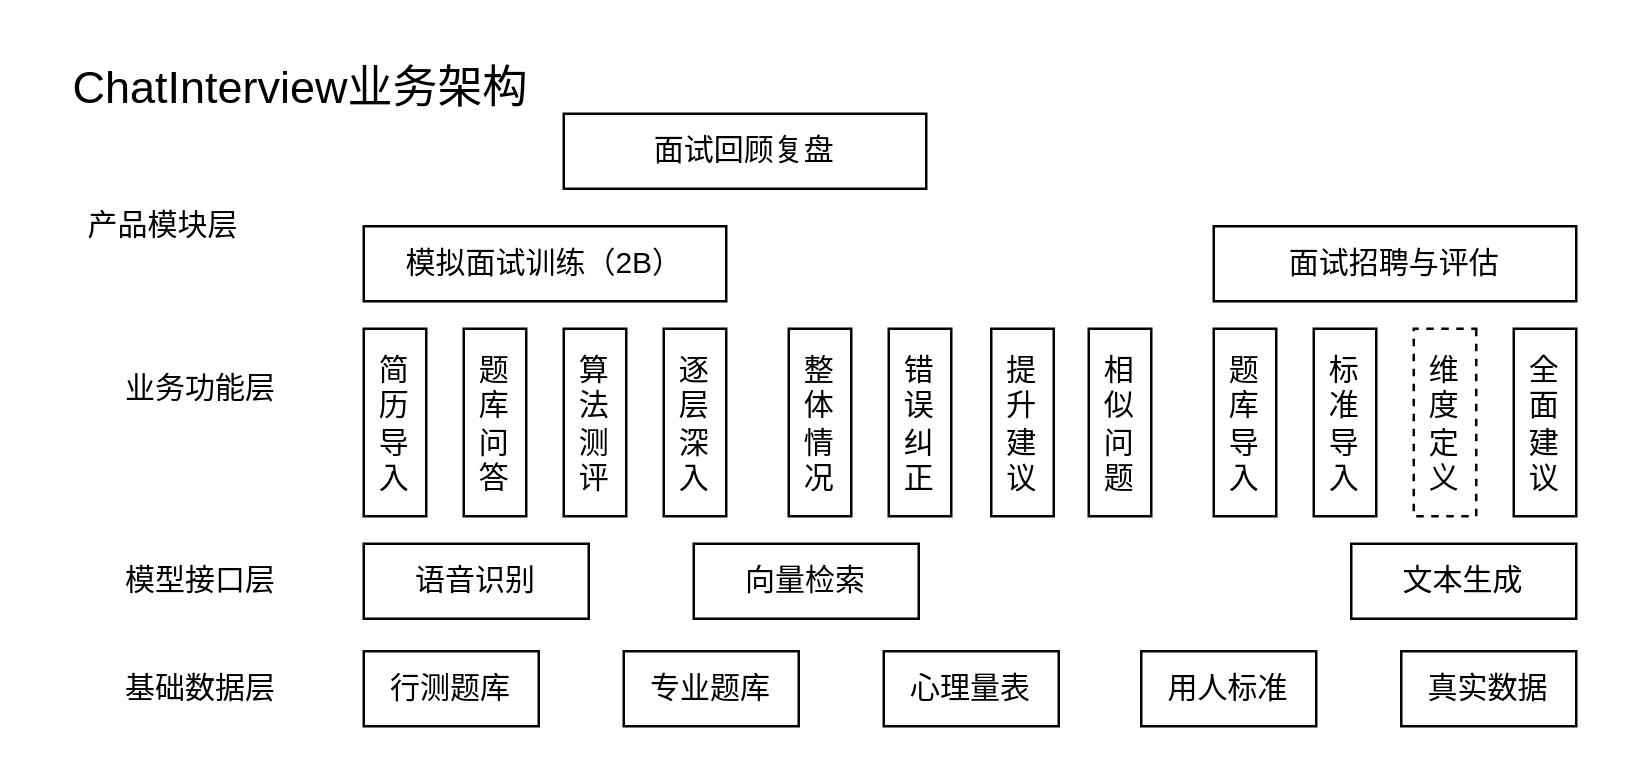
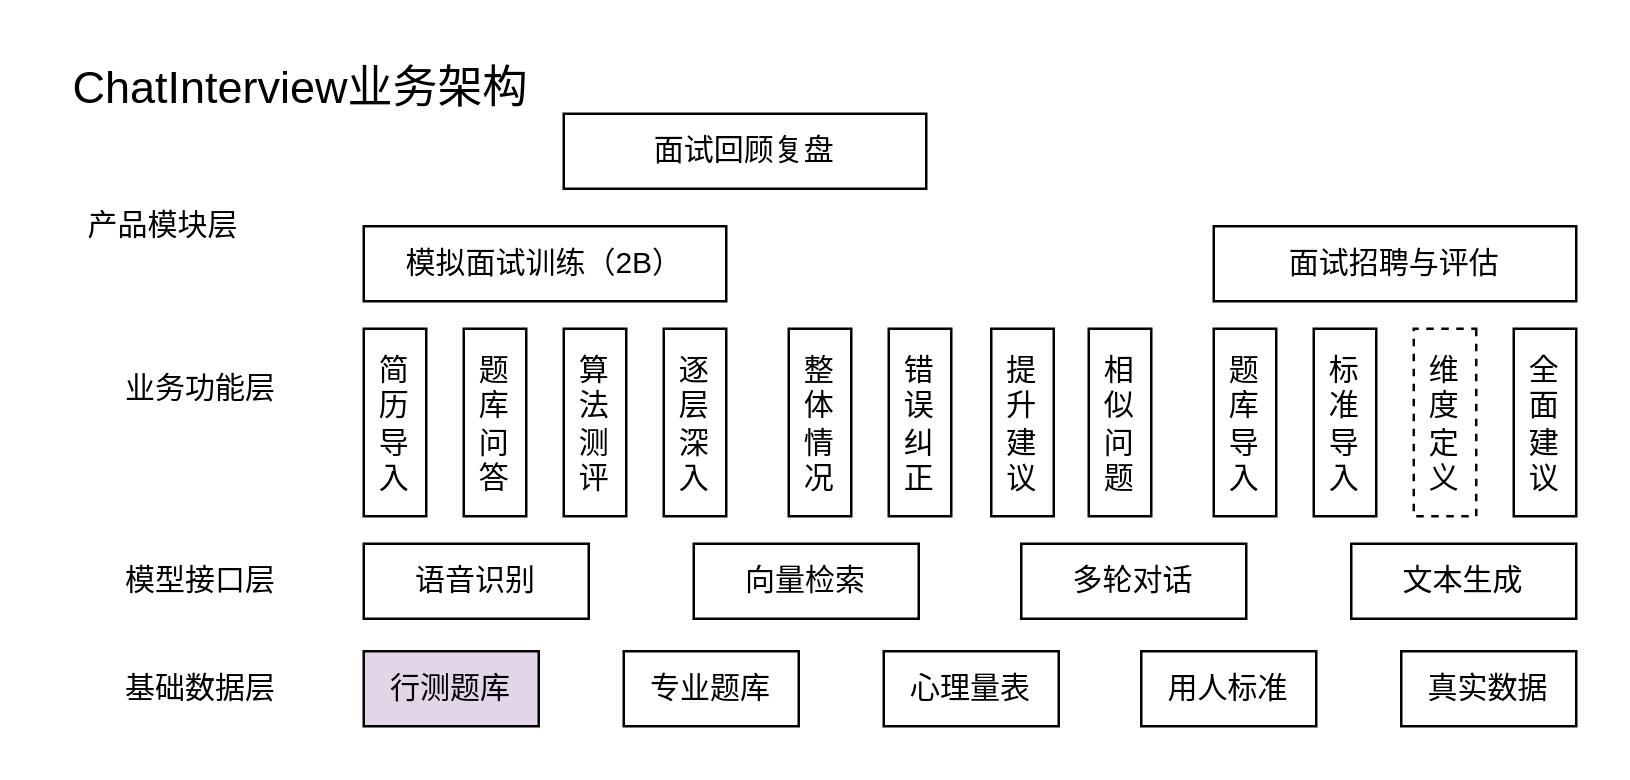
+ <mxCell id="14" value="多轮对话" style="rounded=0;whiteSpace=wrap;html=1;movable=1;resizable=1;rotatable=1;deletable=1;editable=1;locked=0;connectable=1;container=0;imageAspect=1;labelBackgroundColor=none;" vertex="1" parent="1"><mxGeometry x="408" y="217" width="90" height="30" as="geometry" /></mxCell>
- <mxCell id="7" value="行测题库" style="rounded=0;whiteSpace=wrap;html=1;movable=1;resizable=1;rotatable=1;deletable=1;editable=1;locked=0;connectable=1;container=0;imageAspect=1;labelBackgroundColor=none;" vertex="1" parent="1"><mxGeometry x="145" y="260" width="70" height="30" as="geometry" /></mxCell>
+ <mxCell id="7" value="行测题库" style="rounded=0;whiteSpace=wrap;html=1;movable=1;resizable=1;rotatable=1;deletable=1;editable=1;locked=0;connectable=1;container=0;imageAspect=1;labelBackgroundColor=none;fillColor=#e1d5e7;" vertex="1" parent="1"><mxGeometry x="145" y="260" width="70" height="30" as="geometry" /></mxCell>
